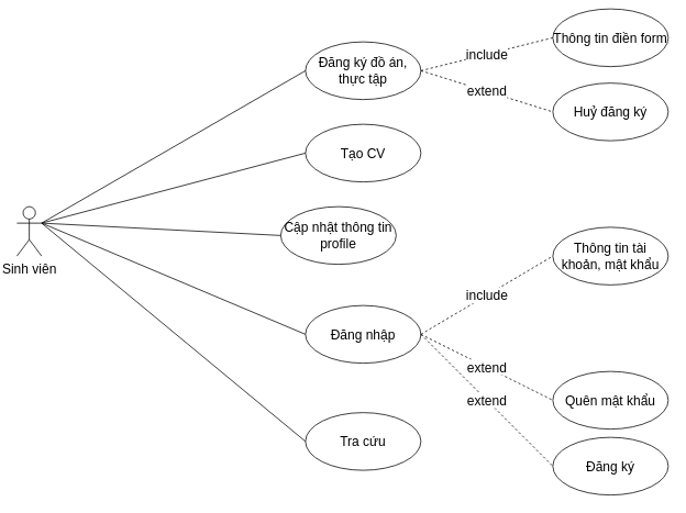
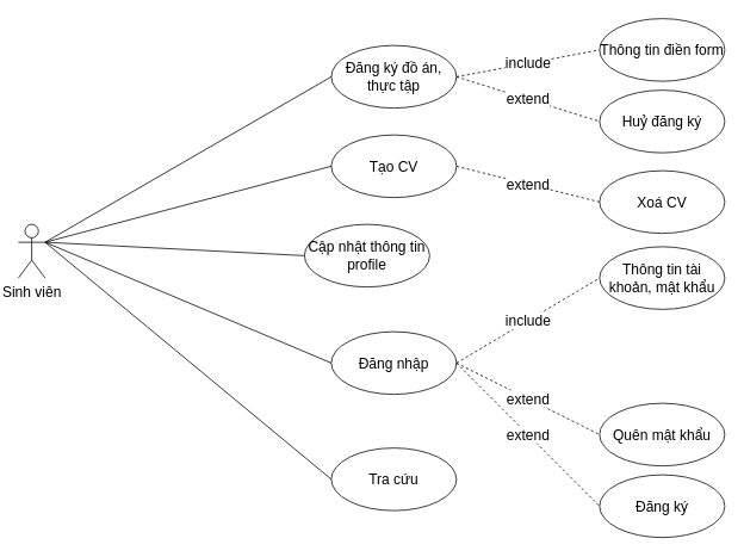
- <mxCell id="19" value="Thông tin điền form" style="ellipse;whiteSpace=wrap;html=1;strokeWidth=1;fontSize=16;" parent="1" vertex="1"><mxGeometry x="670" y="10" width="140" height="70" as="geometry" /></mxCell>
+ <mxCell id="19" value="Thông tin điền form" style="ellipse;whiteSpace=wrap;html=1;strokeWidth=1;fontSize=16;" parent="1" vertex="1"><mxGeometry x="670" y="20" width="140" height="70" as="geometry" /></mxCell>
+ <mxCell id="24" value="extend" style="endArrow=none;dashed=1;html=1;rounded=0;entryX=0;entryY=0.5;entryDx=0;entryDy=0;exitX=1;exitY=0.5;exitDx=0;exitDy=0;fontSize=16;" parent="1" source="5" target="23" edge="1"><mxGeometry width="50" height="50" relative="1" as="geometry"><mxPoint x="520" y="195" as="sourcePoint" /><mxPoint x="680" y="235" as="targetPoint" /></mxGeometry></mxCell>
+ <mxCell id="23" value="Xoá CV" style="ellipse;whiteSpace=wrap;html=1;strokeWidth=1;fontSize=16;" parent="1" vertex="1"><mxGeometry x="670" y="190" width="140" height="70" as="geometry" /></mxCell>
